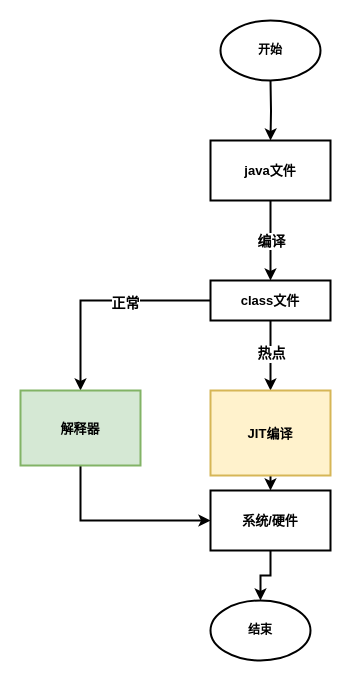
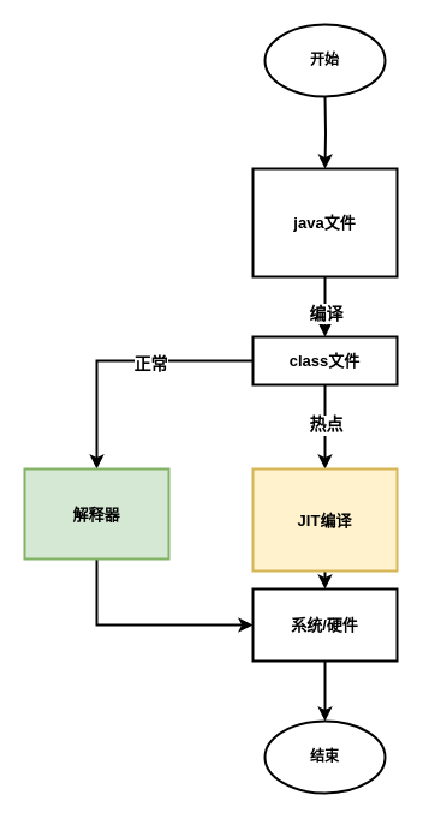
- <mxCell id="6" value="java文件" style="rounded=0;whiteSpace=wrap;html=1;labelBorderColor=none;align=center;fontStyle=1;strokeWidth=2;fontSize=13;" vertex="1" parent="1"><mxGeometry x="210" y="140" width="120" height="60" as="geometry" /></mxCell>
+ <mxCell id="6" value="java文件" style="rounded=0;whiteSpace=wrap;html=1;labelBorderColor=none;align=center;fontStyle=1;strokeWidth=2;fontSize=13;" vertex="1" parent="1"><mxGeometry x="210" y="140" width="120" height="90" as="geometry" /></mxCell>
- <mxCell id="3" value="结束" style="strokeWidth=2;html=1;shape=mxgraph.flowchart.start_1;whiteSpace=wrap;labelBorderColor=none;align=center;fontStyle=1" vertex="1" parent="1"><mxGeometry x="210" y="600" width="100" height="60" as="geometry" /></mxCell>
+ <mxCell id="3" value="结束" style="strokeWidth=2;html=1;shape=mxgraph.flowchart.start_1;whiteSpace=wrap;labelBorderColor=none;align=center;fontStyle=1" vertex="1" parent="1"><mxGeometry x="220" y="600" width="100" height="60" as="geometry" /></mxCell>
